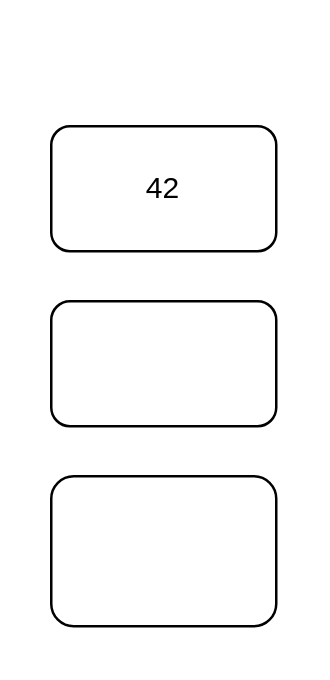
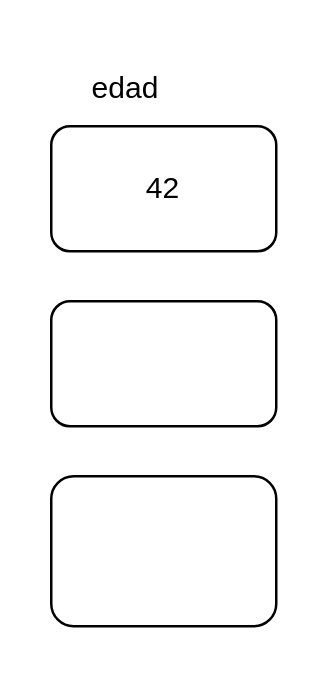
+ <mxCell id="5" value="edad" style="text;html=1;align=center;verticalAlign=middle;whiteSpace=wrap;rounded=0;" vertex="1" parent="1"><mxGeometry x="20" y="20" width="60" height="30" as="geometry" /></mxCell>
